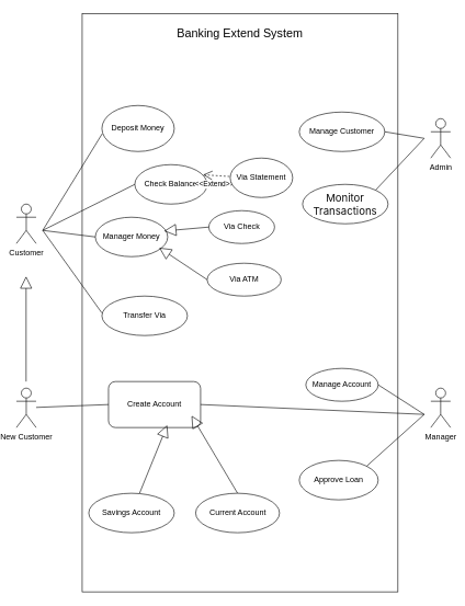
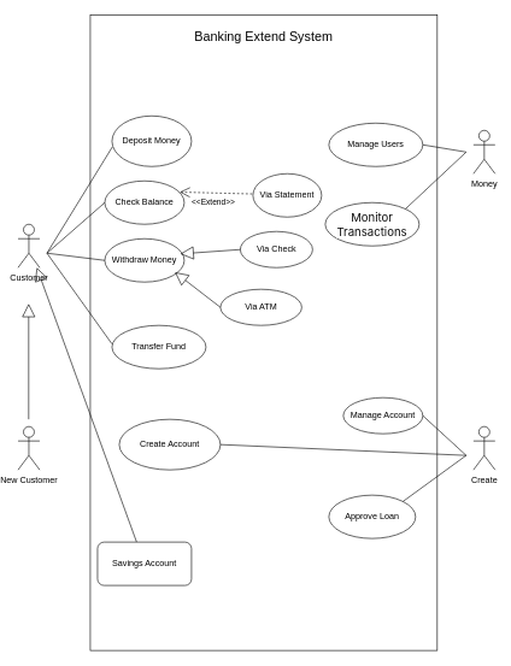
- <mxCell id="35" value="Manage Customer" style="ellipse;whiteSpace=wrap;html=1;" vertex="1" parent="1"><mxGeometry x="450" y="170" width="130" height="60" as="geometry" /></mxCell>
+ <mxCell id="35" value="Manage Users" style="ellipse;whiteSpace=wrap;html=1;" vertex="1" parent="1"><mxGeometry x="450" y="170" width="130" height="60" as="geometry" /></mxCell>
- <mxCell id="33" value="Admin" style="shape=umlActor;verticalLabelPosition=bottom;verticalAlign=top;html=1;outlineConnect=0;" vertex="1" parent="1"><mxGeometry x="650" y="180" width="30" height="60" as="geometry" /></mxCell>
+ <mxCell id="33" value="Money" style="shape=umlActor;verticalLabelPosition=bottom;verticalAlign=top;html=1;outlineConnect=0;" vertex="1" parent="1"><mxGeometry x="650" y="180" width="30" height="60" as="geometry" /></mxCell>
- <mxCell id="19" value="Check Balance" style="ellipse;whiteSpace=wrap;html=1;" parent="1" vertex="1"><mxGeometry x="200" y="250" width="110" height="60" as="geometry" /></mxCell>
+ <mxCell id="19" value="Check Balance" style="ellipse;whiteSpace=wrap;html=1;" parent="1" vertex="1"><mxGeometry x="140" y="250" width="110" height="60" as="geometry" /></mxCell>
- <mxCell id="34" value="&lt;span style=&quot;border: 0px solid rgb(227, 227, 227); box-sizing: border-box; --tw-border-spacing-x: 0; --tw-border-spacing-y: 0; --tw-translate-x: 0; --tw-translate-y: 0; --tw-rotate: 0; --tw-skew-x: 0; --tw-skew-y: 0; --tw-scale-x: 1; --tw-scale-y: 1; --tw-pan-x: ; --tw-pan-y: ; --tw-pinch-zoom: ; --tw-scroll-snap-strictness: proximity; --tw-gradient-from-position: ; --tw-gradient-via-position: ; --tw-gradient-to-position: ; --tw-ordinal: ; --tw-slashed-zero: ; --tw-numeric-figure: ; --tw-numeric-spacing: ; --tw-numeric-fraction: ; --tw-ring-inset: ; --tw-ring-offset-width: 0px; --tw-ring-offset-color: #fff; --tw-ring-color: rgba(69,89,164,.5); --tw-ring-offset-shadow: 0 0 #0000; --tw-ring-shadow: 0 0 #0000; --tw-shadow: 0 0 #0000; --tw-shadow-colored: 0 0 #0000; --tw-blur: ; --tw-brightness: ; --tw-contrast: ; --tw-grayscale: ; --tw-hue-rotate: ; --tw-invert: ; --tw-saturate: ; --tw-sepia: ; --tw-drop-shadow: ; --tw-backdrop-blur: ; --tw-backdrop-brightness: ; --tw-backdrop-contrast: ; --tw-backdrop-grayscale: ; --tw-backdrop-hue-rotate: ; --tw-backdrop-invert: ; --tw-backdrop-opacity: ; --tw-backdrop-saturate: ; --tw-backdrop-sepia: ; --tw-contain-size: ; --tw-contain-layout: ; --tw-contain-paint: ; --tw-contain-style: ; scrollbar-color: var(--main-surface-tertiary) transparent; color: rgb(13, 13, 13); margin-top: 0px; margin-bottom: 0px; font-family: ui-sans-serif, -apple-system, system-ui, &amp;quot;Segoe UI&amp;quot;, Helvetica, &amp;quot;Apple Color Emoji&amp;quot;, Arial, sans-serif, &amp;quot;Segoe UI Emoji&amp;quot;, &amp;quot;Segoe UI Symbol&amp;quot;; font-size: 16px; text-align: left; background-color: rgb(255, 255, 255);&quot;&gt;Monitor Transactions&lt;/span&gt;" style="ellipse;whiteSpace=wrap;html=1;" vertex="1" parent="1"><mxGeometry x="455" y="280" width="130" height="60" as="geometry" /></mxCell>
+ <mxCell id="34" value="&lt;span style=&quot;border: 0px solid rgb(227, 227, 227); box-sizing: border-box; --tw-border-spacing-x: 0; --tw-border-spacing-y: 0; --tw-translate-x: 0; --tw-translate-y: 0; --tw-rotate: 0; --tw-skew-x: 0; --tw-skew-y: 0; --tw-scale-x: 1; --tw-scale-y: 1; --tw-pan-x: ; --tw-pan-y: ; --tw-pinch-zoom: ; --tw-scroll-snap-strictness: proximity; --tw-gradient-from-position: ; --tw-gradient-via-position: ; --tw-gradient-to-position: ; --tw-ordinal: ; --tw-slashed-zero: ; --tw-numeric-figure: ; --tw-numeric-spacing: ; --tw-numeric-fraction: ; --tw-ring-inset: ; --tw-ring-offset-width: 0px; --tw-ring-offset-color: #fff; --tw-ring-color: rgba(69,89,164,.5); --tw-ring-offset-shadow: 0 0 #0000; --tw-ring-shadow: 0 0 #0000; --tw-shadow: 0 0 #0000; --tw-shadow-colored: 0 0 #0000; --tw-blur: ; --tw-brightness: ; --tw-contrast: ; --tw-grayscale: ; --tw-hue-rotate: ; --tw-invert: ; --tw-saturate: ; --tw-sepia: ; --tw-drop-shadow: ; --tw-backdrop-blur: ; --tw-backdrop-brightness: ; --tw-backdrop-contrast: ; --tw-backdrop-grayscale: ; --tw-backdrop-hue-rotate: ; --tw-backdrop-invert: ; --tw-backdrop-opacity: ; --tw-backdrop-saturate: ; --tw-backdrop-sepia: ; --tw-contain-size: ; --tw-contain-layout: ; --tw-contain-paint: ; --tw-contain-style: ; scrollbar-color: var(--main-surface-tertiary) transparent; color: rgb(13, 13, 13); margin-top: 0px; margin-bottom: 0px; font-family: ui-sans-serif, -apple-system, system-ui, &amp;quot;Segoe UI&amp;quot;, Helvetica, &amp;quot;Apple Color Emoji&amp;quot;, Arial, sans-serif, &amp;quot;Segoe UI Emoji&amp;quot;, &amp;quot;Segoe UI Symbol&amp;quot;; font-size: 16px; text-align: left; background-color: rgb(255, 255, 255);&quot;&gt;Monitor Transactions&lt;/span&gt;" style="ellipse;whiteSpace=wrap;html=1;" vertex="1" parent="1"><mxGeometry x="445" y="280" width="130" height="60" as="geometry" /></mxCell>
- <mxCell id="23" value="Via Check" style="ellipse;whiteSpace=wrap;html=1;" parent="1" vertex="1"><mxGeometry x="312.5" y="320" width="100" height="50" as="geometry" /></mxCell>
+ <mxCell id="23" value="Via Check" style="ellipse;whiteSpace=wrap;html=1;" parent="1" vertex="1"><mxGeometry x="327.5" y="320" width="100" height="50" as="geometry" /></mxCell>
- <mxCell id="14" value="Manager Money" style="ellipse;whiteSpace=wrap;html=1;" parent="1" vertex="1"><mxGeometry x="140" y="330" width="110" height="60" as="geometry" /></mxCell>
+ <mxCell id="14" value="Withdraw Money" style="ellipse;whiteSpace=wrap;html=1;" parent="1" vertex="1"><mxGeometry x="140" y="330" width="110" height="60" as="geometry" /></mxCell>
- <mxCell id="24" value="Via ATM" style="ellipse;whiteSpace=wrap;html=1;" parent="1" vertex="1"><mxGeometry x="310" y="400" width="112.5" height="50" as="geometry" /></mxCell>
+ <mxCell id="24" value="Via ATM" style="ellipse;whiteSpace=wrap;html=1;" parent="1" vertex="1"><mxGeometry x="300" y="400" width="112.5" height="50" as="geometry" /></mxCell>
- <mxCell id="15" value="Transfer Via" style="ellipse;whiteSpace=wrap;html=1;" parent="1" vertex="1"><mxGeometry x="150" y="450" width="130" height="60" as="geometry" /></mxCell>
+ <mxCell id="15" value="Transfer Fund" style="ellipse;whiteSpace=wrap;html=1;" parent="1" vertex="1"><mxGeometry x="150" y="450" width="130" height="60" as="geometry" /></mxCell>
- <mxCell id="30" value="Manage Account" style="ellipse;whiteSpace=wrap;html=1;" vertex="1" parent="1"><mxGeometry x="460" y="560" width="110" height="50" as="geometry" /></mxCell>
+ <mxCell id="30" value="Manage Account" style="ellipse;whiteSpace=wrap;html=1;" vertex="1" parent="1"><mxGeometry x="470" y="550" width="110" height="50" as="geometry" /></mxCell>
- <mxCell id="7" value="Create Account" style="whiteSpace=wrap;html=1;rounded=1;" parent="1" vertex="1"><mxGeometry x="160" y="580" width="140" height="70" as="geometry" /></mxCell>
+ <mxCell id="7" value="Create Account" style="ellipse;whiteSpace=wrap;html=1;" parent="1" vertex="1"><mxGeometry x="160" y="580" width="140" height="70" as="geometry" /></mxCell>
- <mxCell id="8" value="" style="endArrow=none;html=1;rounded=0;entryX=0;entryY=0.5;entryDx=0;entryDy=0;" parent="1" source="6" target="7" edge="1"><mxGeometry width="50" height="50" relative="1" as="geometry"><mxPoint x="100" y="500" as="sourcePoint" /><mxPoint x="150" y="450" as="targetPoint" /></mxGeometry></mxCell>
- <mxCell id="27" value="Manager" style="shape=umlActor;verticalLabelPosition=bottom;verticalAlign=top;html=1;outlineConnect=0;" vertex="1" parent="1"><mxGeometry x="650" y="590" width="30" height="60" as="geometry" /></mxCell>
+ <mxCell id="27" value="Create" style="shape=umlActor;verticalLabelPosition=bottom;verticalAlign=top;html=1;outlineConnect=0;" vertex="1" parent="1"><mxGeometry x="650" y="590" width="30" height="60" as="geometry" /></mxCell>
- <mxCell id="12" value="" style="endArrow=block;endSize=16;endFill=0;html=1;rounded=0;exitX=0.5;exitY=0;exitDx=0;exitDy=0;entryX=0.902;entryY=0.743;entryDx=0;entryDy=0;entryPerimeter=0;" parent="1" source="11" target="7" edge="1"><mxGeometry width="160" relative="1" as="geometry"><mxPoint x="300" y="480" as="sourcePoint" /><mxPoint x="460" y="480" as="targetPoint" /></mxGeometry></mxCell>
- <mxCell id="9" value="" style="endArrow=block;endSize=16;endFill=0;html=1;rounded=0;entryX=0.638;entryY=0.948;entryDx=0;entryDy=0;entryPerimeter=0;" parent="1" source="10" target="7" edge="1"><mxGeometry width="160" relative="1" as="geometry"><mxPoint x="190" y="540" as="sourcePoint" /><mxPoint x="350" y="540" as="targetPoint" /></mxGeometry></mxCell>
+ <mxCell id="9" value="" style="endArrow=block;endSize=16;endFill=0;html=1;rounded=0;" parent="1" source="10" target="4" edge="1"><mxGeometry width="160" relative="1" as="geometry"><mxPoint x="190" y="540" as="sourcePoint" /><mxPoint x="350" y="540" as="targetPoint" /></mxGeometry></mxCell>
- <mxCell id="28" value="Approve Loan" style="ellipse;whiteSpace=wrap;html=1;" vertex="1" parent="1"><mxGeometry x="450" y="700" width="120" height="60" as="geometry" /></mxCell>
+ <mxCell id="28" value="Approve Loan" style="ellipse;whiteSpace=wrap;html=1;" vertex="1" parent="1"><mxGeometry x="450" y="685" width="120" height="60" as="geometry" /></mxCell>
- <mxCell id="10" value="Savings Account" style="ellipse;whiteSpace=wrap;html=1;" parent="1" vertex="1"><mxGeometry x="130" y="750" width="130" height="60" as="geometry" /></mxCell>
+ <mxCell id="10" value="Savings Account" style="whiteSpace=wrap;html=1;rounded=1;" parent="1" vertex="1"><mxGeometry x="130" y="750" width="130" height="60" as="geometry" /></mxCell>
- <mxCell id="11" value="Current Account" style="ellipse;whiteSpace=wrap;html=1;" parent="1" vertex="1"><mxGeometry x="292.5" y="750" width="127.5" height="60" as="geometry" /></mxCell>
